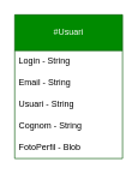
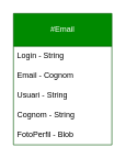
- <mxCell id="2" value="#Usuari" style="swimlane;fontStyle=0;childLayout=stackLayout;horizontal=1;startSize=50;horizontalStack=0;resizeParent=1;resizeParentMax=0;resizeLast=0;collapsible=1;marginBottom=0;whiteSpace=wrap;html=1;fillColor=#008a00;fontColor=#ffffff;strokeColor=#005700;" parent="1" vertex="1"><mxGeometry x="20" y="20" width="150" height="200" as="geometry"><mxRectangle x="70" y="110" width="80" height="50" as="alternateBounds" /></mxGeometry></mxCell>
+ <mxCell id="2" value="#Email" style="swimlane;fontStyle=0;childLayout=stackLayout;horizontal=1;startSize=50;horizontalStack=0;resizeParent=1;resizeParentMax=0;resizeLast=0;collapsible=1;marginBottom=0;whiteSpace=wrap;html=1;fillColor=#008a00;fontColor=#ffffff;strokeColor=#005700;" parent="1" vertex="1"><mxGeometry x="20" y="20" width="150" height="200" as="geometry"><mxRectangle x="70" y="110" width="80" height="50" as="alternateBounds" /></mxGeometry></mxCell>
- <mxCell id="4" value="Email - String&amp;nbsp;" style="text;align=left;verticalAlign=middle;spacingLeft=4;spacingRight=4;overflow=hidden;points=[[0,0.5],[1,0.5]];portConstraint=eastwest;rotatable=0;whiteSpace=wrap;html=1;" parent="2" vertex="1"><mxGeometry y="80" width="150" height="30" as="geometry" /></mxCell>
+ <mxCell id="4" value="Email - Cognom&amp;nbsp;" style="text;align=left;verticalAlign=middle;spacingLeft=4;spacingRight=4;overflow=hidden;points=[[0,0.5],[1,0.5]];portConstraint=eastwest;rotatable=0;whiteSpace=wrap;html=1;" parent="2" vertex="1"><mxGeometry y="80" width="150" height="30" as="geometry" /></mxCell>
